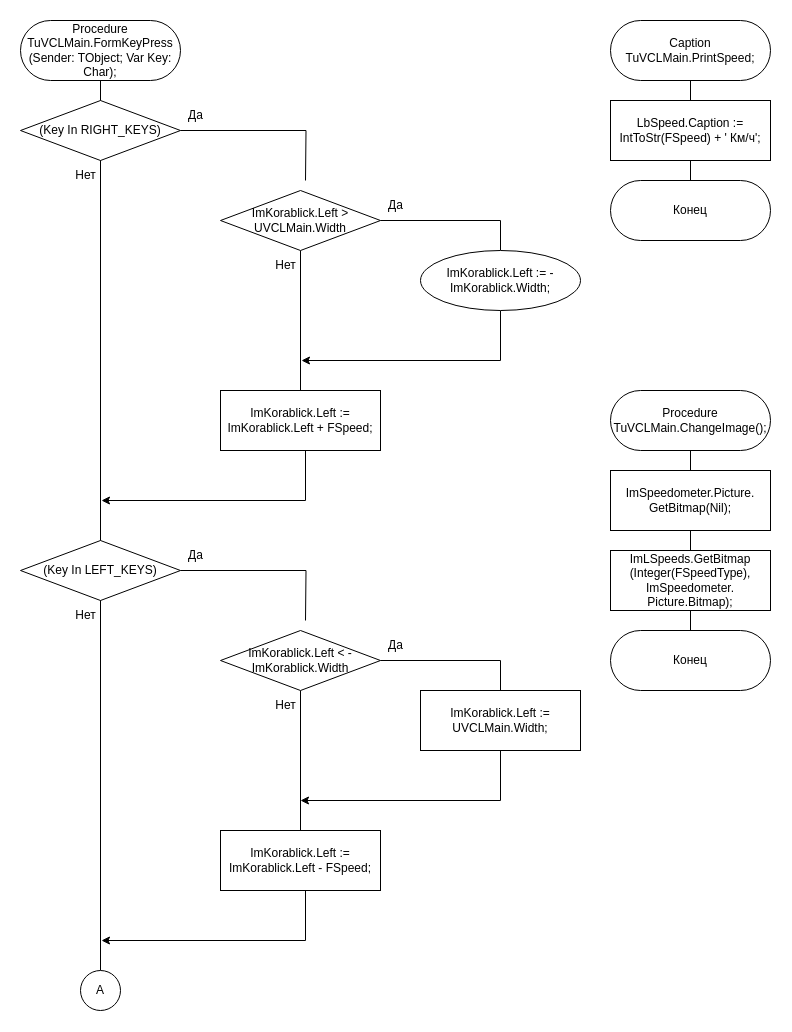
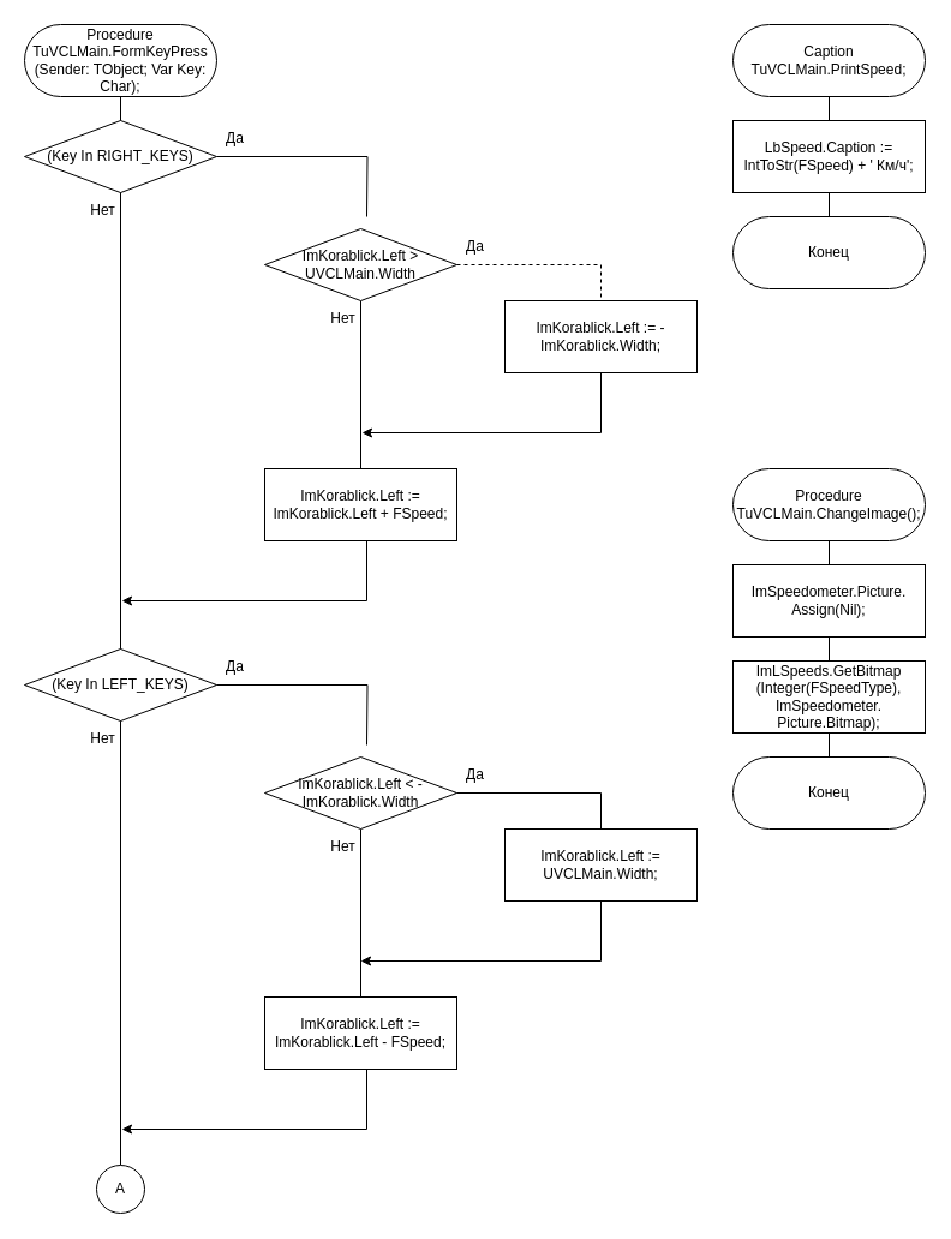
- <mxCell id="9" style="edgeStyle=orthogonalEdgeStyle;rounded=0;orthogonalLoop=1;jettySize=auto;html=1;entryX=0.5;entryY=0;entryDx=0;entryDy=0;endArrow=none;endFill=0;" parent="1" source="11" target="15" edge="1"><mxGeometry relative="1" as="geometry"><mxPoint x="505" y="270" as="targetPoint" /></mxGeometry></mxCell>
+ <mxCell id="9" style="edgeStyle=orthogonalEdgeStyle;rounded=0;orthogonalLoop=1;jettySize=auto;html=1;entryX=0.5;entryY=0;entryDx=0;entryDy=0;endArrow=none;endFill=0;dashed=1;" parent="1" source="11" target="15" edge="1"><mxGeometry relative="1" as="geometry"><mxPoint x="505" y="270" as="targetPoint" /></mxGeometry></mxCell>
- <mxCell id="15" value="ImKorablick.Left := -ImKorablick.Width;" style="ellipse;whiteSpace=wrap;html=1;" parent="1" vertex="1"><mxGeometry x="420" y="250" width="160" height="60" as="geometry" /></mxCell>
+ <mxCell id="15" value="ImKorablick.Left := -ImKorablick.Width;" style="rounded=0;whiteSpace=wrap;html=1;" parent="1" vertex="1"><mxGeometry x="420" y="250" width="160" height="60" as="geometry" /></mxCell>
- <mxCell id="37" value="ImSpeedometer.Picture.&lt;div&gt;GetBitmap(Nil);&lt;/div&gt;" style="rounded=0;whiteSpace=wrap;html=1;" parent="1" vertex="1"><mxGeometry x="610" y="470" width="160" height="60" as="geometry" /></mxCell>
+ <mxCell id="37" value="ImSpeedometer.Picture.&lt;div&gt;Assign(Nil);&lt;/div&gt;" style="rounded=0;whiteSpace=wrap;html=1;" parent="1" vertex="1"><mxGeometry x="610" y="470" width="160" height="60" as="geometry" /></mxCell>
